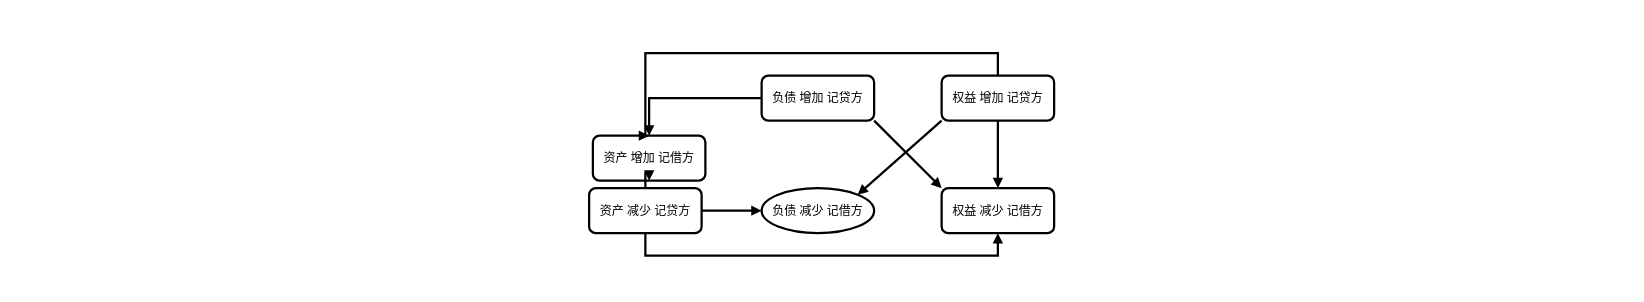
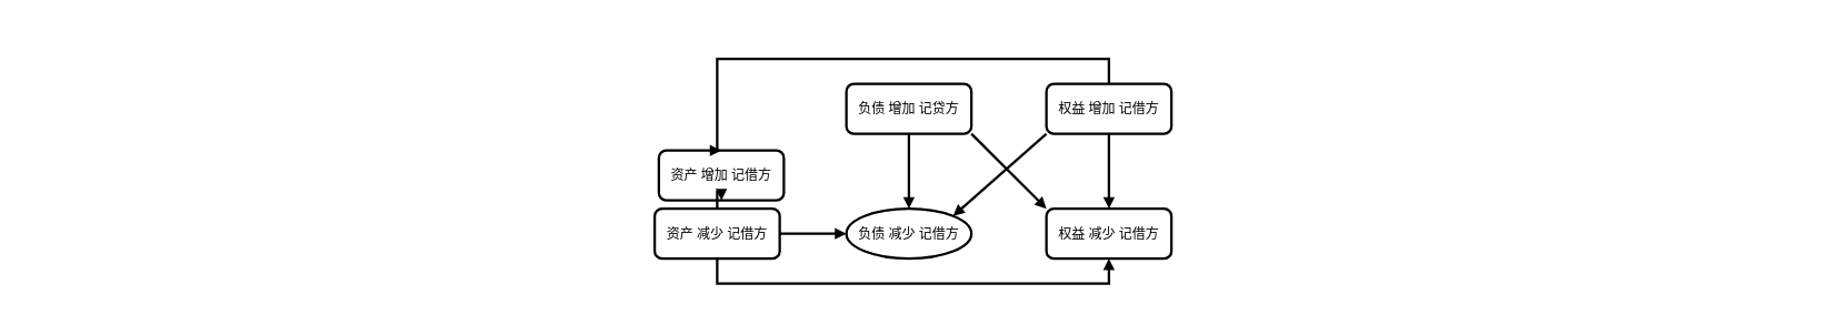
- <mxCell id="7" style="edgeStyle=orthogonalEdgeStyle;rounded=0;orthogonalLoop=1;jettySize=auto;html=1;endArrow=block;endFill=1;strokeWidth=3;" edge="1" parent="3" source="8" target="4"><mxGeometry relative="1" as="geometry" /></mxCell>
+ <mxCell id="7" style="edgeStyle=orthogonalEdgeStyle;rounded=0;orthogonalLoop=1;jettySize=auto;html=1;endArrow=block;endFill=1;strokeWidth=3;" edge="1" parent="3" source="8" target="9"><mxGeometry relative="1" as="geometry" /></mxCell>
- <mxCell id="13" value="&lt;font style=&quot;font-size: 16px&quot;&gt;权益 增加 记贷方&lt;/font&gt;" style="rounded=1;whiteSpace=wrap;html=1;strokeWidth=3;fillColor=none;" vertex="1" parent="3"><mxGeometry x="470" y="30" width="150" height="60" as="geometry" /></mxCell>
+ <mxCell id="13" value="&lt;font style=&quot;font-size: 16px&quot;&gt;权益 增加 记借方&lt;/font&gt;" style="rounded=1;whiteSpace=wrap;html=1;strokeWidth=3;fillColor=none;" vertex="1" parent="3"><mxGeometry x="470" y="30" width="150" height="60" as="geometry" /></mxCell>
- <mxCell id="6" value="&lt;font style=&quot;font-size: 16px&quot;&gt;资产 减少 记贷方&lt;/font&gt;" style="rounded=1;whiteSpace=wrap;html=1;strokeWidth=3;fillColor=none;" vertex="1" parent="3"><mxGeometry y="180" width="150" height="60" as="geometry" /></mxCell>
+ <mxCell id="6" value="&lt;font style=&quot;font-size: 16px&quot;&gt;资产 减少 记借方&lt;/font&gt;" style="rounded=1;whiteSpace=wrap;html=1;strokeWidth=3;fillColor=none;" vertex="1" parent="3"><mxGeometry y="180" width="150" height="60" as="geometry" /></mxCell>
